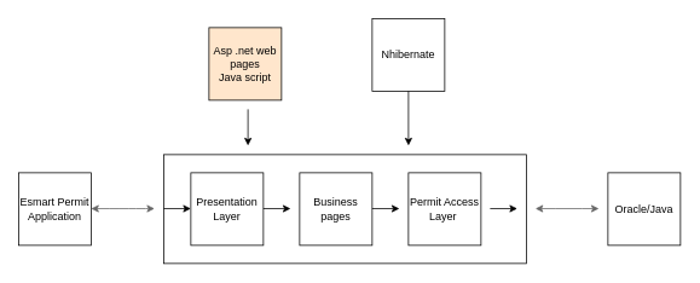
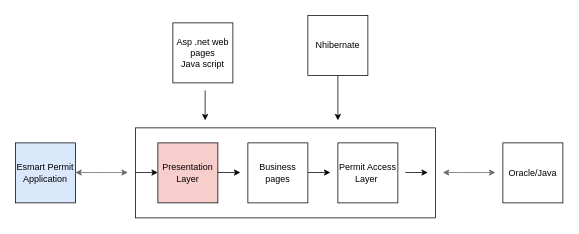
- <mxCell id="8" value="Asp .net web pages&lt;br&gt;Java script" style="whiteSpace=wrap;html=1;aspect=fixed;fillColor=#ffe6cc;" parent="1" vertex="1"><mxGeometry x="230" y="30" width="80" height="80" as="geometry" /></mxCell>
+ <mxCell id="8" value="Asp .net web pages&lt;br&gt;Java script" style="whiteSpace=wrap;html=1;aspect=fixed;" parent="1" vertex="1"><mxGeometry x="230" y="30" width="80" height="80" as="geometry" /></mxCell>
- <mxCell id="3" value="Esmart Permit Application" style="whiteSpace=wrap;html=1;aspect=fixed;" parent="1" vertex="1"><mxGeometry x="20" y="190" width="80" height="80" as="geometry" /></mxCell>
+ <mxCell id="3" value="Esmart Permit Application" style="whiteSpace=wrap;html=1;aspect=fixed;fillColor=#dae8fc;" parent="1" vertex="1"><mxGeometry x="20" y="190" width="80" height="80" as="geometry" /></mxCell>
- <mxCell id="9" value="Presentation Layer" style="whiteSpace=wrap;html=1;aspect=fixed;" parent="1" vertex="1"><mxGeometry x="210" y="190" width="80" height="80" as="geometry" /></mxCell>
+ <mxCell id="9" value="Presentation Layer" style="whiteSpace=wrap;html=1;aspect=fixed;fillColor=#f8cecc;" parent="1" vertex="1"><mxGeometry x="210" y="190" width="80" height="80" as="geometry" /></mxCell>
